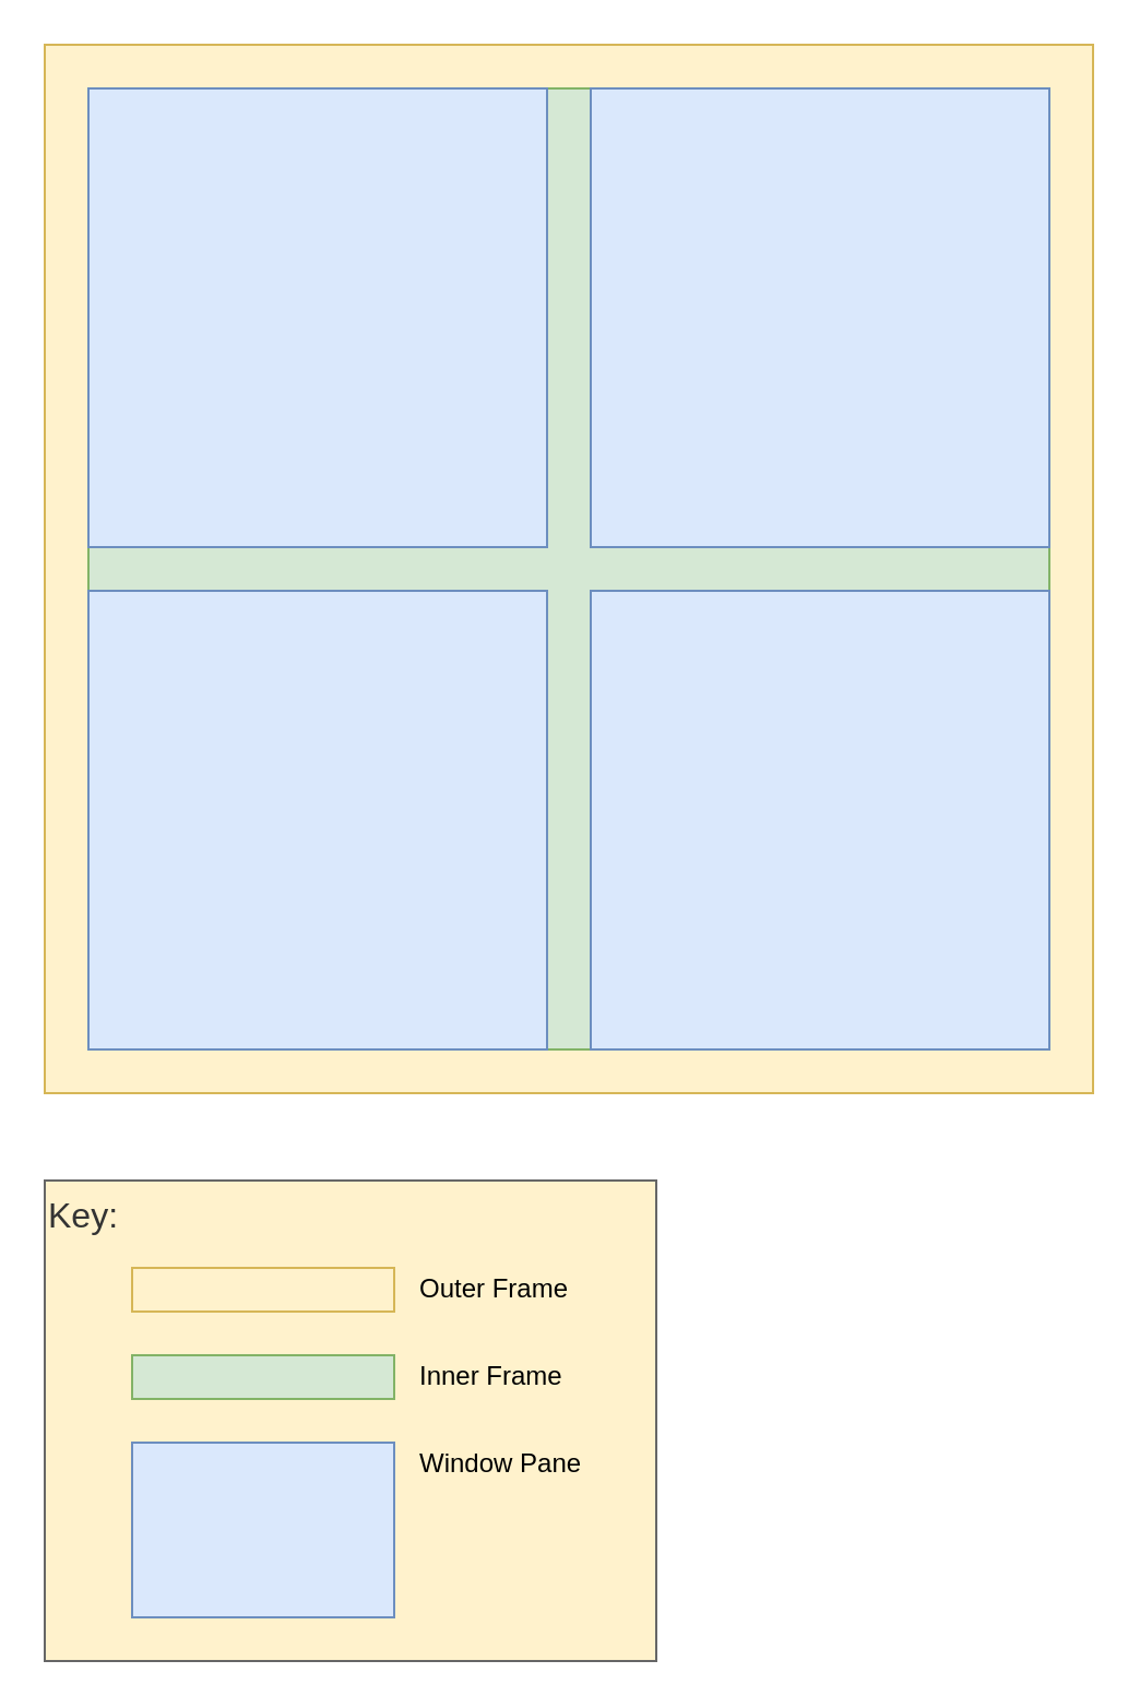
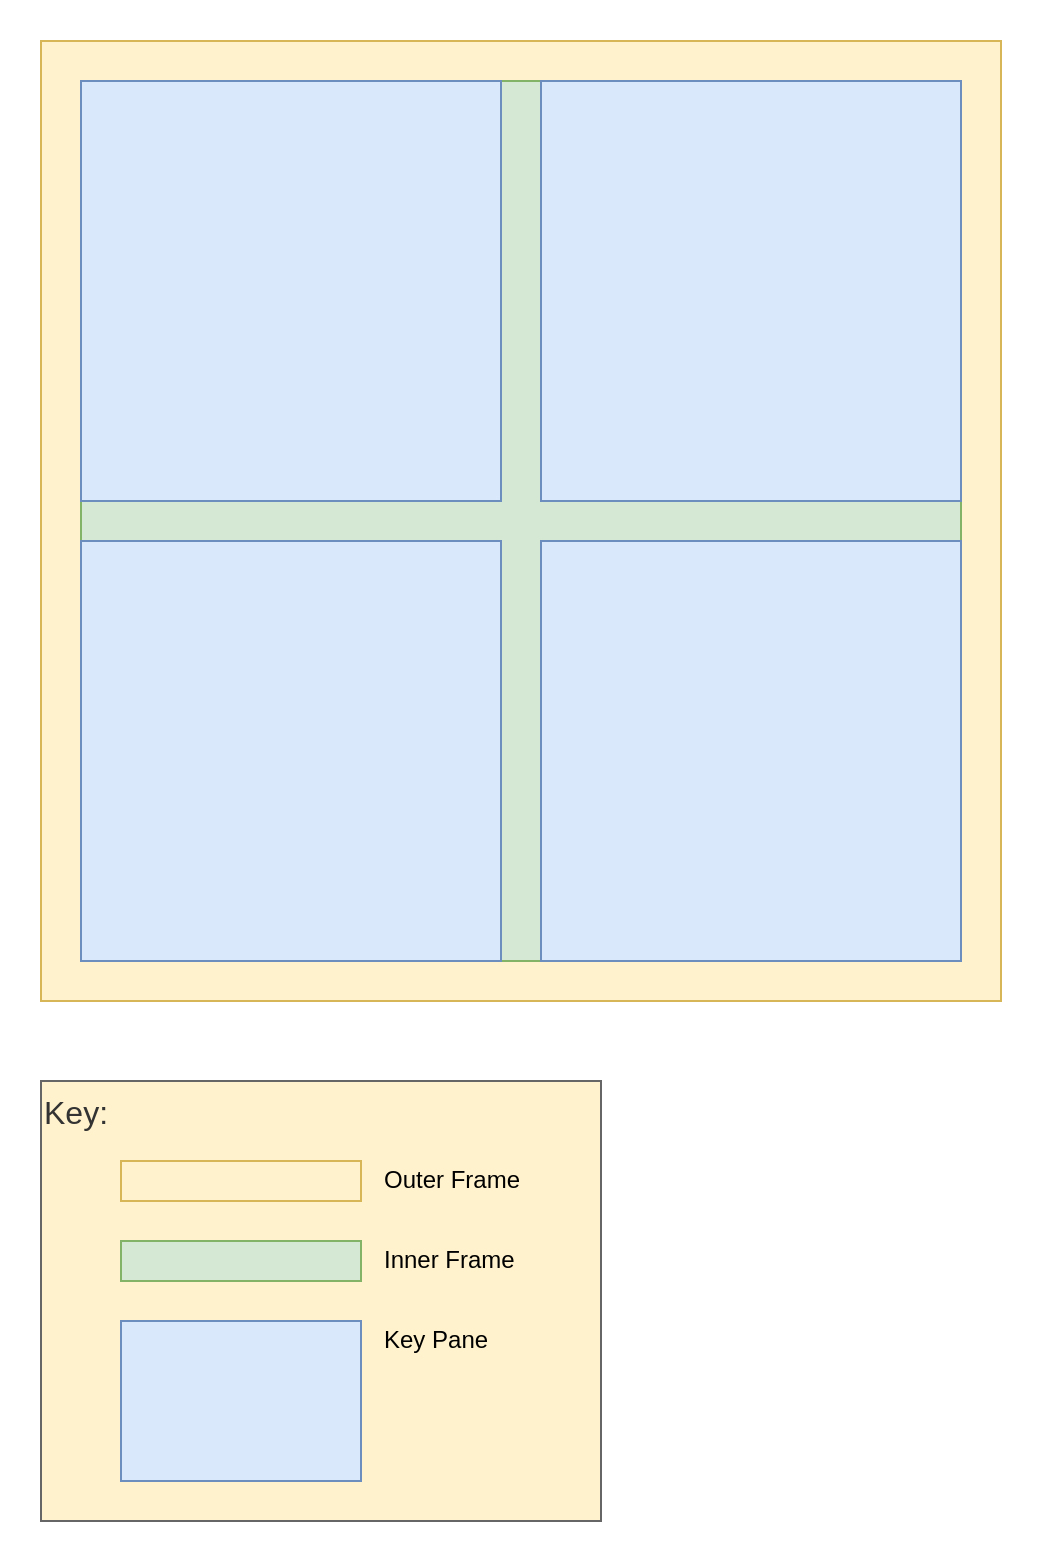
- <mxCell id="14" value="Window Pane" style="text;html=1;align=left;verticalAlign=middle;whiteSpace=wrap;rounded=0;" vertex="1" parent="1"><mxGeometry x="190" y="660" width="150" height="20" as="geometry" /></mxCell>
+ <mxCell id="14" value="Key Pane" style="text;html=1;align=left;verticalAlign=middle;whiteSpace=wrap;rounded=0;" vertex="1" parent="1"><mxGeometry x="190" y="660" width="150" height="20" as="geometry" /></mxCell>
